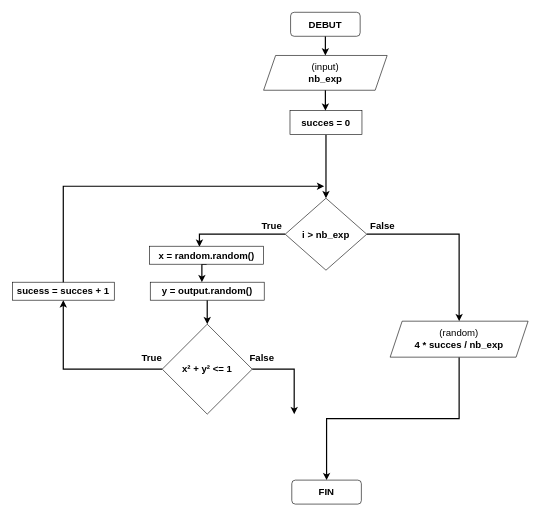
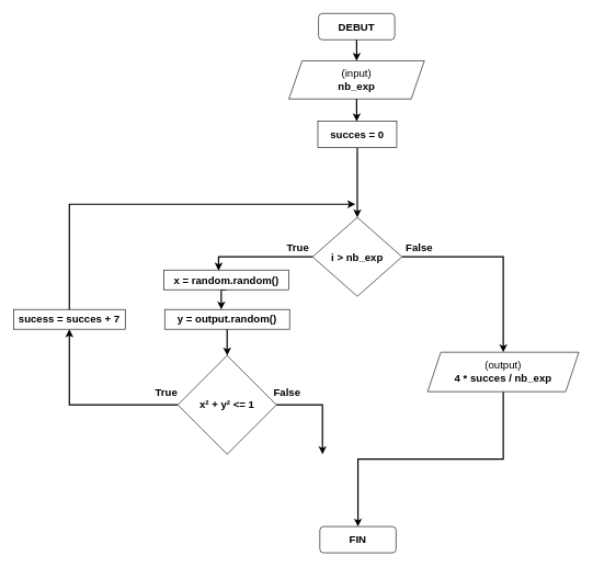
- <mxCell id="20" value="&lt;b&gt;sucess = succes + 1&lt;/b&gt;" style="rounded=0;whiteSpace=wrap;html=1;fontSize=16;" parent="1" vertex="1"><mxGeometry x="20" y="470" width="170" height="30" as="geometry" /></mxCell>
+ <mxCell id="20" value="&lt;b&gt;sucess = succes + 7&lt;/b&gt;" style="rounded=0;whiteSpace=wrap;html=1;fontSize=16;" parent="1" vertex="1"><mxGeometry x="20" y="470" width="170" height="30" as="geometry" /></mxCell>
- <mxCell id="19" value="(random)&lt;br&gt;&lt;b&gt;4 * succes / nb_exp&lt;/b&gt;" style="shape=parallelogram;perimeter=parallelogramPerimeter;whiteSpace=wrap;html=1;fixedSize=1;fontSize=16;" parent="1" vertex="1"><mxGeometry x="650" y="535" width="230" height="60" as="geometry" /></mxCell>
+ <mxCell id="19" value="(output)&lt;br&gt;&lt;b&gt;4 * succes / nb_exp&lt;/b&gt;" style="shape=parallelogram;perimeter=parallelogramPerimeter;whiteSpace=wrap;html=1;fixedSize=1;fontSize=16;" parent="1" vertex="1"><mxGeometry x="650" y="535" width="230" height="60" as="geometry" /></mxCell>
